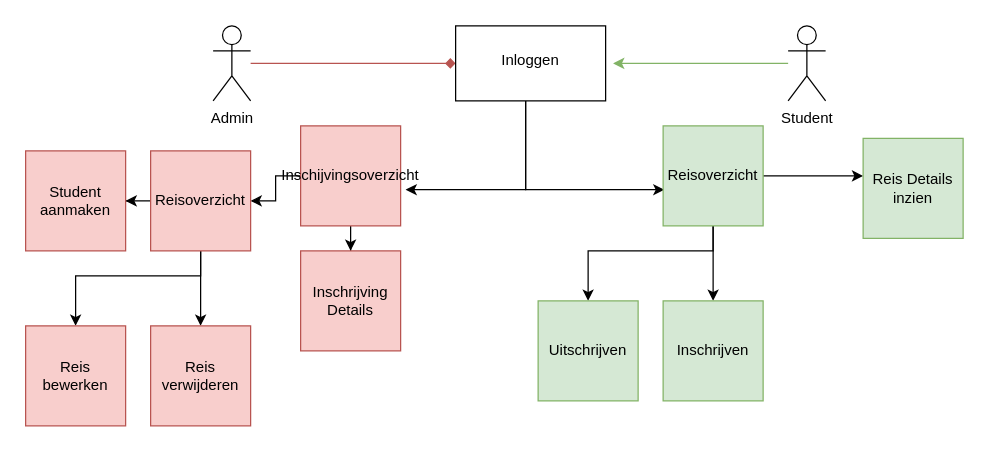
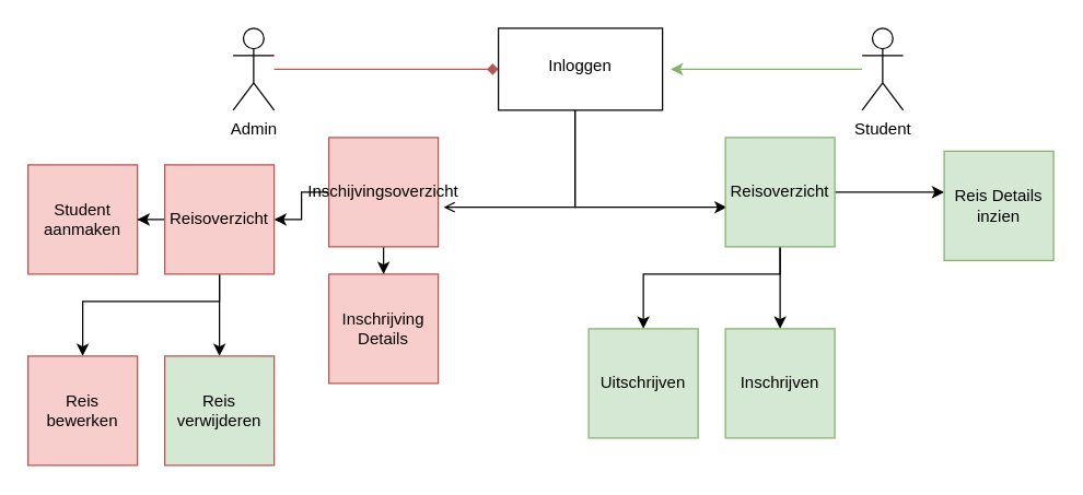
- <mxCell id="6" style="edgeStyle=orthogonalEdgeStyle;rounded=0;orthogonalLoop=1;jettySize=auto;html=1;entryX=1.05;entryY=0.638;entryDx=0;entryDy=0;entryPerimeter=0;" edge="1" parent="1" source="8" target="15"><mxGeometry relative="1" as="geometry"><Array as="points"><mxPoint x="420" y="151" /></Array></mxGeometry></mxCell>
+ <mxCell id="6" style="edgeStyle=orthogonalEdgeStyle;rounded=0;orthogonalLoop=1;jettySize=auto;html=1;entryX=1.05;entryY=0.638;entryDx=0;entryDy=0;entryPerimeter=0;endArrow=open;" edge="1" parent="1" source="8" target="15"><mxGeometry relative="1" as="geometry"><Array as="points"><mxPoint x="420" y="151" /></Array></mxGeometry></mxCell>
- <mxCell id="25" value="Reis verwijderen" style="whiteSpace=wrap;html=1;aspect=fixed;rounded=0;fillColor=#f8cecc;strokeColor=#b85450;" vertex="1" parent="1"><mxGeometry x="120" y="260" width="80" height="80" as="geometry" /></mxCell>
+ <mxCell id="25" value="Reis verwijderen" style="whiteSpace=wrap;html=1;aspect=fixed;rounded=0;fillColor=#d5e8d4;strokeColor=#b85450;" vertex="1" parent="1"><mxGeometry x="120" y="260" width="80" height="80" as="geometry" /></mxCell>
